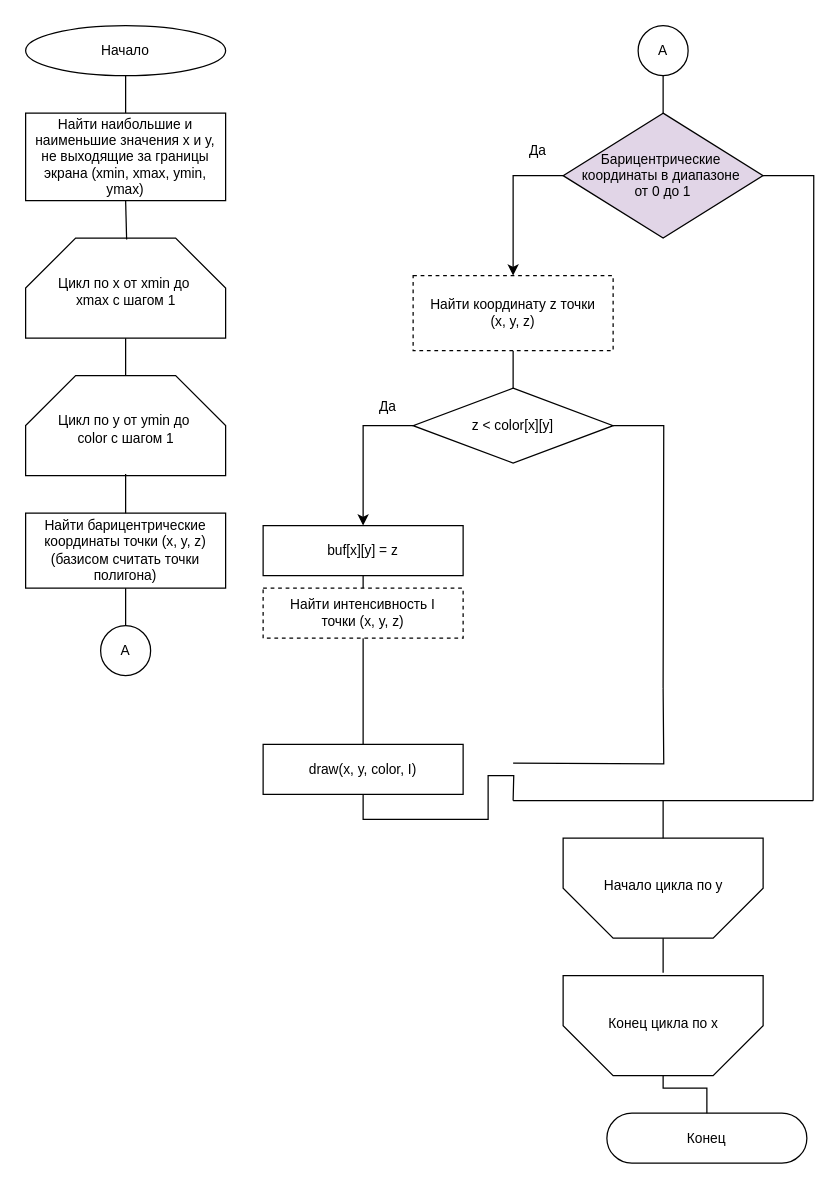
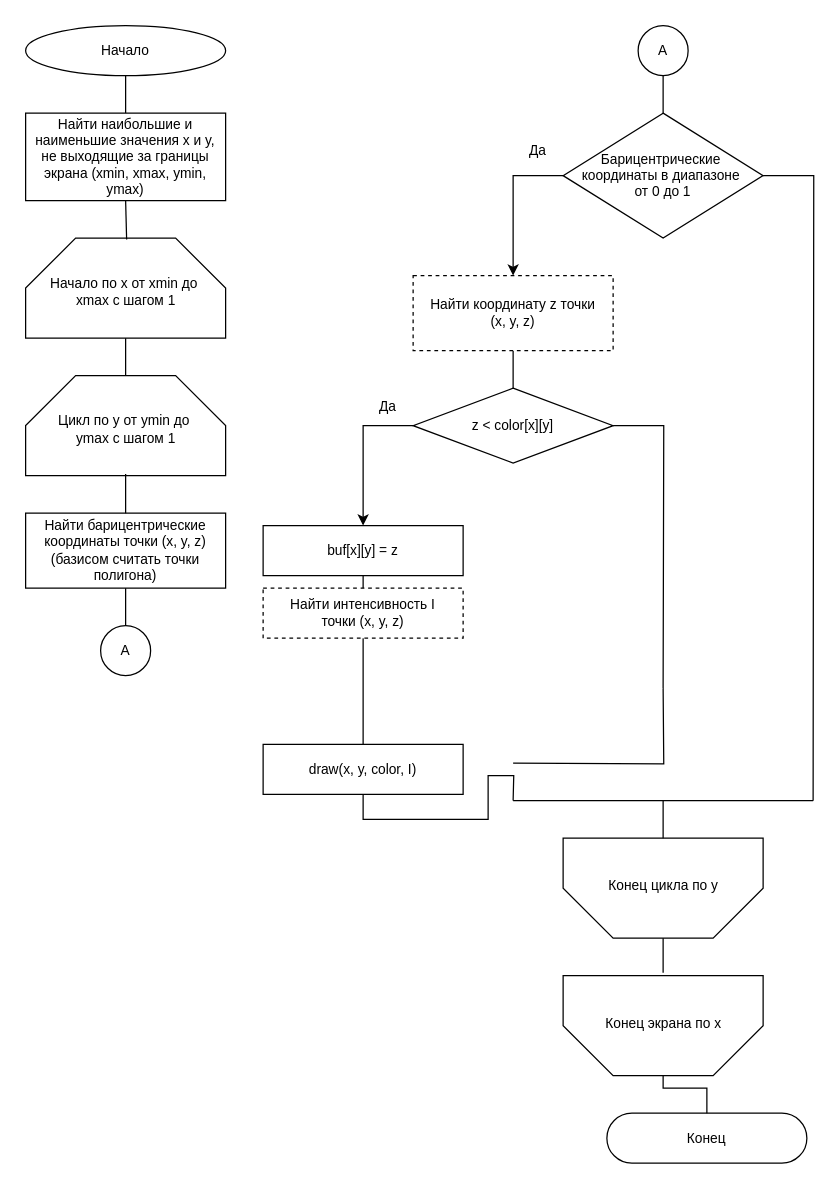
- <mxCell id="14" value="Барицентрические&amp;nbsp;&lt;div&gt;координаты в диапазоне&amp;nbsp;&lt;/div&gt;&lt;div&gt;от 0 до 1&lt;/div&gt;" style="rhombus;whiteSpace=wrap;html=1;fontFamily=Helvetica;fontSize=11;fontColor=default;labelBackgroundColor=none;fillColor=#e1d5e7;" vertex="1" parent="1"><mxGeometry x="450" y="90" width="160" height="100" as="geometry" /></mxCell>
+ <mxCell id="14" value="Барицентрические&amp;nbsp;&lt;div&gt;координаты в диапазоне&amp;nbsp;&lt;/div&gt;&lt;div&gt;от 0 до 1&lt;/div&gt;" style="rhombus;whiteSpace=wrap;html=1;fontFamily=Helvetica;fontSize=11;fontColor=default;labelBackgroundColor=none;" vertex="1" parent="1"><mxGeometry x="450" y="90" width="160" height="100" as="geometry" /></mxCell>
- <mxCell id="5" value="Цикл по x от xmin до&amp;nbsp;&lt;div style=&quot;font-size: 11px;&quot;&gt;xmax&amp;nbsp;&lt;span style=&quot;background-color: initial; font-size: 11px;&quot;&gt;с шагом 1&lt;/span&gt;&lt;/div&gt;" style="verticalLabelPosition=middle;verticalAlign=middle;html=1;shape=mxgraph.basic.polygon;polyCoords=[[0.25,0],[0.75,0],[1,0.25],[1,0.5],[0.69,0.5],[0.25,0.5],[0,0.5],[0,0.25]];polyline=0;labelBackgroundColor=none;labelPosition=center;align=center;spacingTop=-75;spacing=2;fontSize=11;" vertex="1" parent="1"><mxGeometry x="20" y="190" width="160" height="160" as="geometry" /></mxCell>
+ <mxCell id="5" value="Начало по x от xmin до&amp;nbsp;&lt;div style=&quot;font-size: 11px;&quot;&gt;xmax&amp;nbsp;&lt;span style=&quot;background-color: initial; font-size: 11px;&quot;&gt;с шагом 1&lt;/span&gt;&lt;/div&gt;" style="verticalLabelPosition=middle;verticalAlign=middle;html=1;shape=mxgraph.basic.polygon;polyCoords=[[0.25,0],[0.75,0],[1,0.25],[1,0.5],[0.69,0.5],[0.25,0.5],[0,0.5],[0,0.25]];polyline=0;labelBackgroundColor=none;labelPosition=center;align=center;spacingTop=-75;spacing=2;fontSize=11;" vertex="1" parent="1"><mxGeometry x="20" y="190" width="160" height="160" as="geometry" /></mxCell>
- <mxCell id="6" value="Цикл по y от ymin до&amp;nbsp;&lt;div style=&quot;font-size: 11px;&quot;&gt;color&amp;nbsp;&lt;span style=&quot;background-color: initial; font-size: 11px;&quot;&gt;с шагом 1&lt;/span&gt;&lt;/div&gt;" style="verticalLabelPosition=middle;verticalAlign=middle;html=1;shape=mxgraph.basic.polygon;polyCoords=[[0.25,0],[0.75,0],[1,0.25],[1,0.5],[0.69,0.5],[0.25,0.5],[0,0.5],[0,0.25]];polyline=0;labelBackgroundColor=none;labelPosition=center;align=center;spacingTop=-75;spacing=2;fontSize=11;" vertex="1" parent="1"><mxGeometry x="20" y="300" width="160" height="160" as="geometry" /></mxCell>
+ <mxCell id="6" value="Цикл по y от ymin до&amp;nbsp;&lt;div style=&quot;font-size: 11px;&quot;&gt;ymax&amp;nbsp;&lt;span style=&quot;background-color: initial; font-size: 11px;&quot;&gt;с шагом 1&lt;/span&gt;&lt;/div&gt;" style="verticalLabelPosition=middle;verticalAlign=middle;html=1;shape=mxgraph.basic.polygon;polyCoords=[[0.25,0],[0.75,0],[1,0.25],[1,0.5],[0.69,0.5],[0.25,0.5],[0,0.5],[0,0.25]];polyline=0;labelBackgroundColor=none;labelPosition=center;align=center;spacingTop=-75;spacing=2;fontSize=11;" vertex="1" parent="1"><mxGeometry x="20" y="300" width="160" height="160" as="geometry" /></mxCell>
- <mxCell id="34" value="Начало цикла по y" style="verticalLabelPosition=middle;verticalAlign=middle;html=1;shape=mxgraph.basic.polygon;polyCoords=[[0.25,0.5],[0.75,0.5],[1,0.5],[1,0.75],[0.75,1],[0.25,1],[0,0.75],[0,0.5]];polyline=0;fontFamily=Helvetica;fontSize=11;fontColor=default;labelBackgroundColor=default;labelPosition=center;align=center;spacingTop=75;" vertex="1" parent="1"><mxGeometry x="450" y="590" width="160" height="160" as="geometry" /></mxCell>
+ <mxCell id="34" value="Конец цикла по y" style="verticalLabelPosition=middle;verticalAlign=middle;html=1;shape=mxgraph.basic.polygon;polyCoords=[[0.25,0.5],[0.75,0.5],[1,0.5],[1,0.75],[0.75,1],[0.25,1],[0,0.75],[0,0.5]];polyline=0;fontFamily=Helvetica;fontSize=11;fontColor=default;labelBackgroundColor=default;labelPosition=center;align=center;spacingTop=75;" vertex="1" parent="1"><mxGeometry x="450" y="590" width="160" height="160" as="geometry" /></mxCell>
- <mxCell id="35" value="Конец цикла по x" style="verticalLabelPosition=middle;verticalAlign=middle;html=1;shape=mxgraph.basic.polygon;polyCoords=[[0.25,0.5],[0.75,0.5],[1,0.5],[1,0.75],[0.75,1],[0.25,1],[0,0.75],[0,0.5]];polyline=0;fontFamily=Helvetica;fontSize=11;fontColor=default;labelBackgroundColor=default;labelPosition=center;align=center;spacingTop=75;" vertex="1" parent="1"><mxGeometry x="450" y="700" width="160" height="160" as="geometry" /></mxCell>
+ <mxCell id="35" value="Конец экрана по x" style="verticalLabelPosition=middle;verticalAlign=middle;html=1;shape=mxgraph.basic.polygon;polyCoords=[[0.25,0.5],[0.75,0.5],[1,0.5],[1,0.75],[0.75,1],[0.25,1],[0,0.75],[0,0.5]];polyline=0;fontFamily=Helvetica;fontSize=11;fontColor=default;labelBackgroundColor=default;labelPosition=center;align=center;spacingTop=75;" vertex="1" parent="1"><mxGeometry x="450" y="700" width="160" height="160" as="geometry" /></mxCell>
